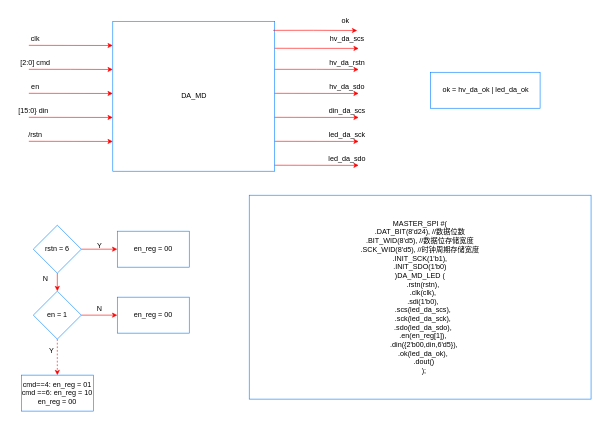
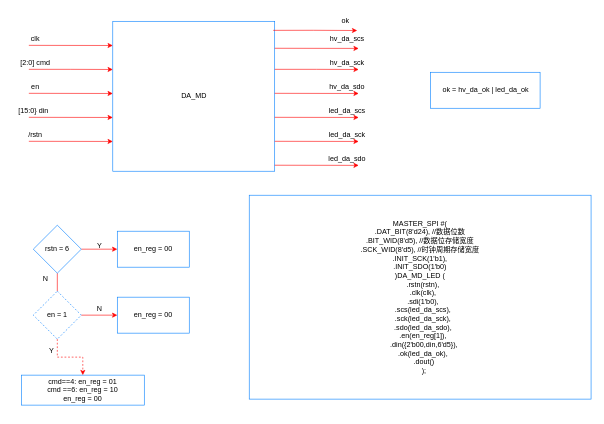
- <mxCell id="18" value="hv_da_rstn" style="text;html=1;align=center;verticalAlign=middle;resizable=0;points=[];autosize=1;strokeColor=none;fillColor=none;" vertex="1" parent="1"><mxGeometry x="537.5" y="90" width="80" height="30" as="geometry" /></mxCell>
+ <mxCell id="18" value="hv_da_sck" style="text;html=1;align=center;verticalAlign=middle;resizable=0;points=[];autosize=1;strokeColor=none;fillColor=none;" vertex="1" parent="1"><mxGeometry x="537.5" y="90" width="80" height="30" as="geometry" /></mxCell>
- <mxCell id="20" value="din_da_scs" style="text;html=1;align=center;verticalAlign=middle;resizable=0;points=[];autosize=1;strokeColor=none;fillColor=none;" vertex="1" parent="1"><mxGeometry x="537.5" y="170" width="80" height="30" as="geometry" /></mxCell>
+ <mxCell id="20" value="led_da_scs" style="text;html=1;align=center;verticalAlign=middle;resizable=0;points=[];autosize=1;strokeColor=none;fillColor=none;" vertex="1" parent="1"><mxGeometry x="537.5" y="170" width="80" height="30" as="geometry" /></mxCell>
- <mxCell id="29" style="edgeStyle=orthogonalEdgeStyle;rounded=0;orthogonalLoop=1;jettySize=auto;html=1;exitX=0.5;exitY=1;exitDx=0;exitDy=0;entryX=0.5;entryY=0;entryDx=0;entryDy=0;strokeColor=#FF0000;" edge="1" parent="1" source="30" target="34"><mxGeometry relative="1" as="geometry" /></mxCell>
+ <mxCell id="29" style="edgeStyle=orthogonalEdgeStyle;rounded=0;orthogonalLoop=1;jettySize=auto;html=1;exitX=0.5;exitY=1;exitDx=0;exitDy=0;entryX=0.5;entryY=0;entryDx=0;entryDy=0;strokeColor=#FF0000;endArrow=none;" edge="1" parent="1" source="30" target="34"><mxGeometry relative="1" as="geometry" /></mxCell>
- <mxCell id="34" value="en = 1" style="rhombus;whiteSpace=wrap;html=1;strokeColor=#007FFF;" vertex="1" parent="1"><mxGeometry x="55" y="485" width="80" height="80" as="geometry" /></mxCell>
+ <mxCell id="34" value="en = 1" style="rhombus;whiteSpace=wrap;html=1;strokeColor=#007FFF;dashed=1;" vertex="1" parent="1"><mxGeometry x="55" y="485" width="80" height="80" as="geometry" /></mxCell>
- <mxCell id="36" value="cmd==4: en_reg = 01&lt;br&gt;cmd ==6: en_reg = 10&lt;br&gt;en_reg = 00" style="rounded=0;whiteSpace=wrap;html=1;strokeColor=#007FFF;" vertex="1" parent="1"><mxGeometry x="35" y="625" width="120" height="60" as="geometry" /></mxCell>
+ <mxCell id="36" value="cmd==4: en_reg = 01&lt;br&gt;cmd ==6: en_reg = 10&lt;br&gt;en_reg = 00" style="rounded=0;whiteSpace=wrap;html=1;strokeColor=#007FFF;" vertex="1" parent="1"><mxGeometry x="35" y="625" width="205" height="50" as="geometry" /></mxCell>
